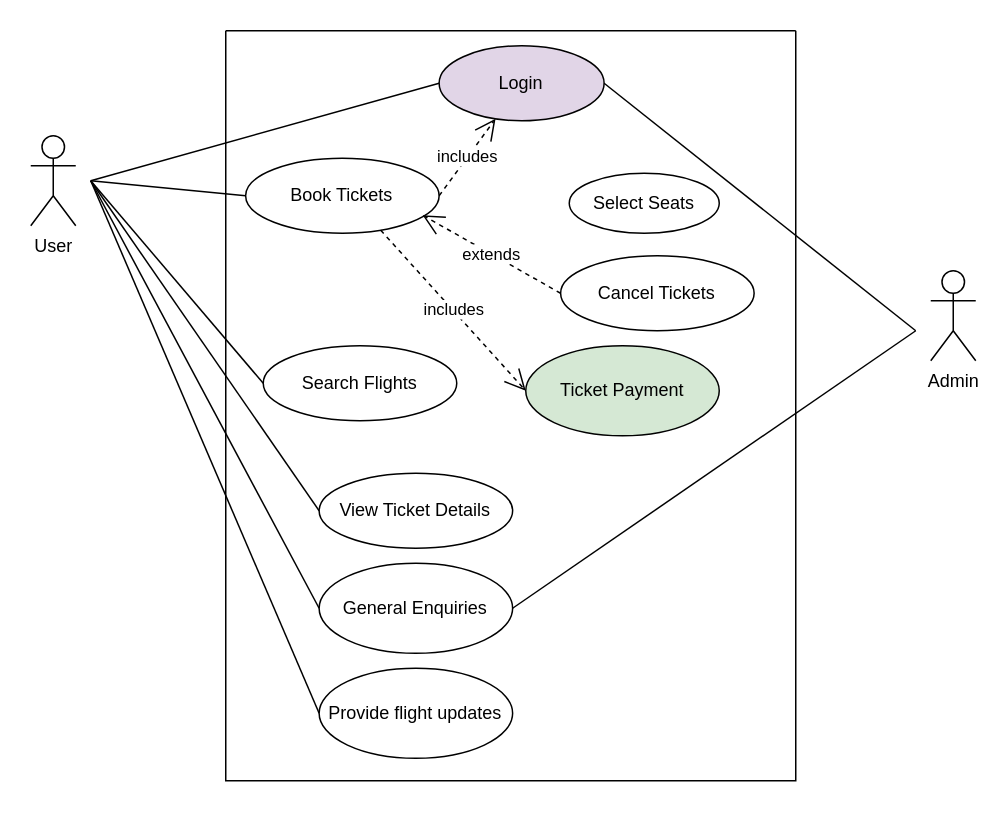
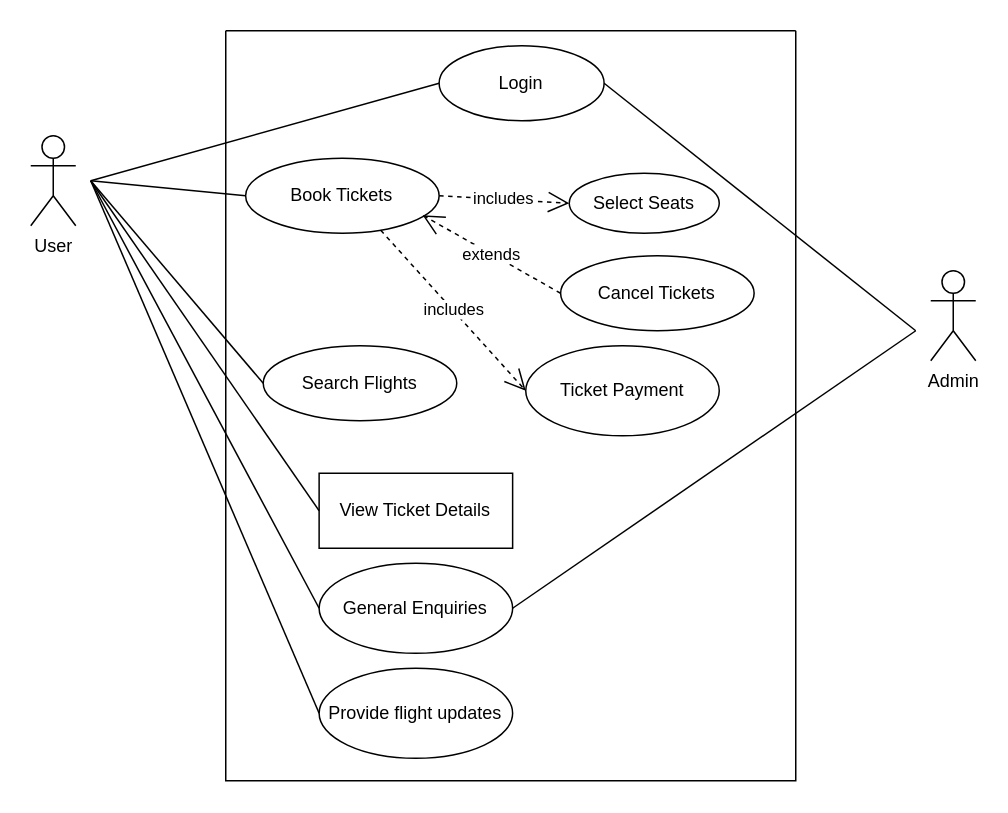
- <mxCell id="14" value="Login" style="ellipse;whiteSpace=wrap;html=1;fillColor=#e1d5e7;" vertex="1" parent="2"><mxGeometry x="142.25" y="10" width="110" height="50" as="geometry" /></mxCell>
+ <mxCell id="14" value="Login" style="ellipse;whiteSpace=wrap;html=1;" vertex="1" parent="2"><mxGeometry x="142.25" y="10" width="110" height="50" as="geometry" /></mxCell>
- <mxCell id="10" value="includes" style="endArrow=open;endSize=12;dashed=1;html=1;rounded=0;exitX=1;exitY=0.5;exitDx=0;exitDy=0;" edge="1" parent="2" source="3" target="14"><mxGeometry width="160" relative="1" as="geometry"><mxPoint x="72.25" y="235" as="sourcePoint" /><mxPoint x="232.25" y="235" as="targetPoint" /></mxGeometry></mxCell>
+ <mxCell id="10" value="includes" style="endArrow=open;endSize=12;dashed=1;html=1;rounded=0;entryX=0;entryY=0.5;entryDx=0;entryDy=0;exitX=1;exitY=0.5;exitDx=0;exitDy=0;" edge="1" parent="2" source="3" target="8"><mxGeometry width="160" relative="1" as="geometry"><mxPoint x="72.25" y="235" as="sourcePoint" /><mxPoint x="232.25" y="235" as="targetPoint" /></mxGeometry></mxCell>
- <mxCell id="7" value="Ticket Payment" style="ellipse;whiteSpace=wrap;html=1;fillColor=#d5e8d4;" vertex="1" parent="2"><mxGeometry x="200" y="210" width="129" height="60" as="geometry" /></mxCell>
+ <mxCell id="7" value="Ticket Payment" style="ellipse;whiteSpace=wrap;html=1;" vertex="1" parent="2"><mxGeometry x="200" y="210" width="129" height="60" as="geometry" /></mxCell>
- <mxCell id="6" value="View Ticket Details" style="ellipse;whiteSpace=wrap;html=1;" vertex="1" parent="2"><mxGeometry x="62.25" y="295" width="129" height="50" as="geometry" /></mxCell>
+ <mxCell id="6" value="View Ticket Details" style="whiteSpace=wrap;html=1;rounded=0;" vertex="1" parent="2"><mxGeometry x="62.25" y="295" width="129" height="50" as="geometry" /></mxCell>
